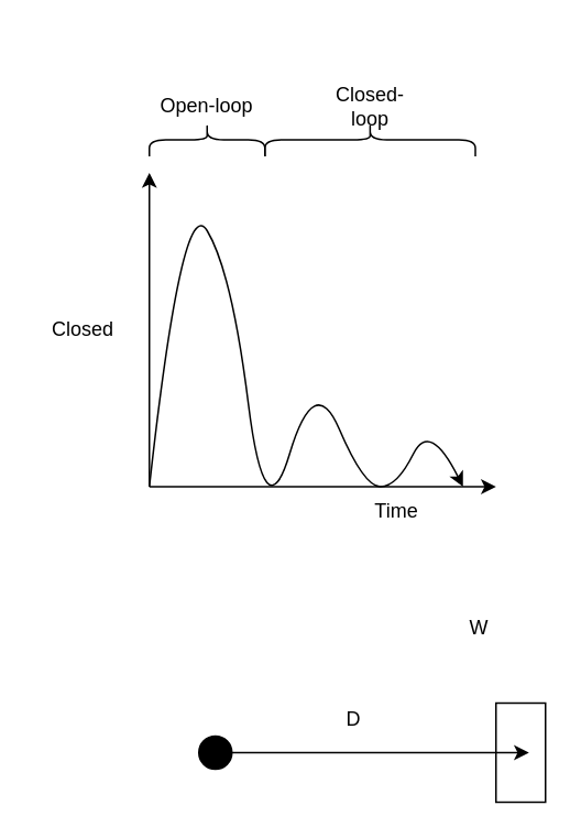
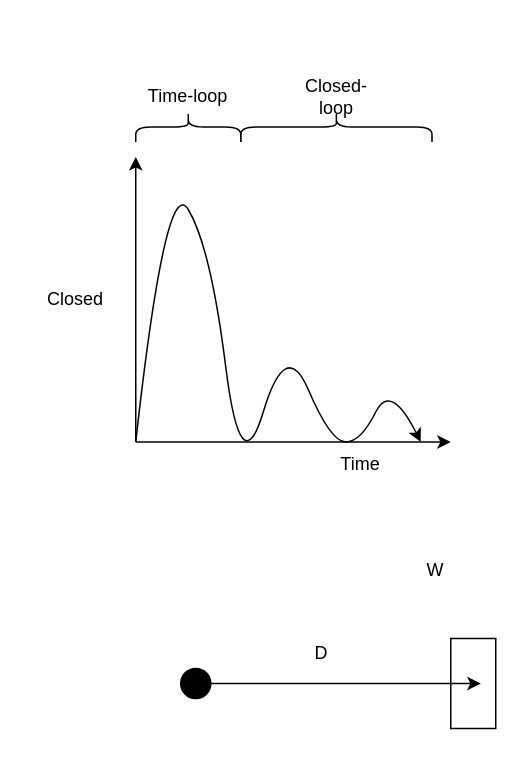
- <mxCell id="16" value="Open-loop" style="text;html=1;strokeColor=none;fillColor=none;align=center;verticalAlign=middle;whiteSpace=wrap;rounded=0;" vertex="1" parent="8"><mxGeometry x="75" width="60" height="30" as="geometry" /></mxCell>
+ <mxCell id="16" value="Time-loop" style="text;html=1;strokeColor=none;fillColor=none;align=center;verticalAlign=middle;whiteSpace=wrap;rounded=0;" vertex="1" parent="8"><mxGeometry x="75" width="60" height="30" as="geometry" /></mxCell>
